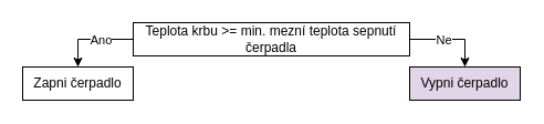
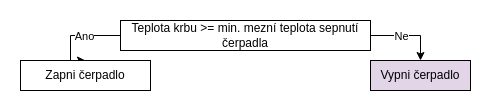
- <mxCell id="8" value="Zapni čerpadlo" style="rounded=0;whiteSpace=wrap;html=1;" vertex="1" parent="1"><mxGeometry x="20" y="60" width="100" height="30" as="geometry" /></mxCell>
+ <mxCell id="8" value="Zapni čerpadlo" style="rounded=0;whiteSpace=wrap;html=1;" vertex="1" parent="1"><mxGeometry x="20" y="60" width="130" height="30" as="geometry" /></mxCell>
